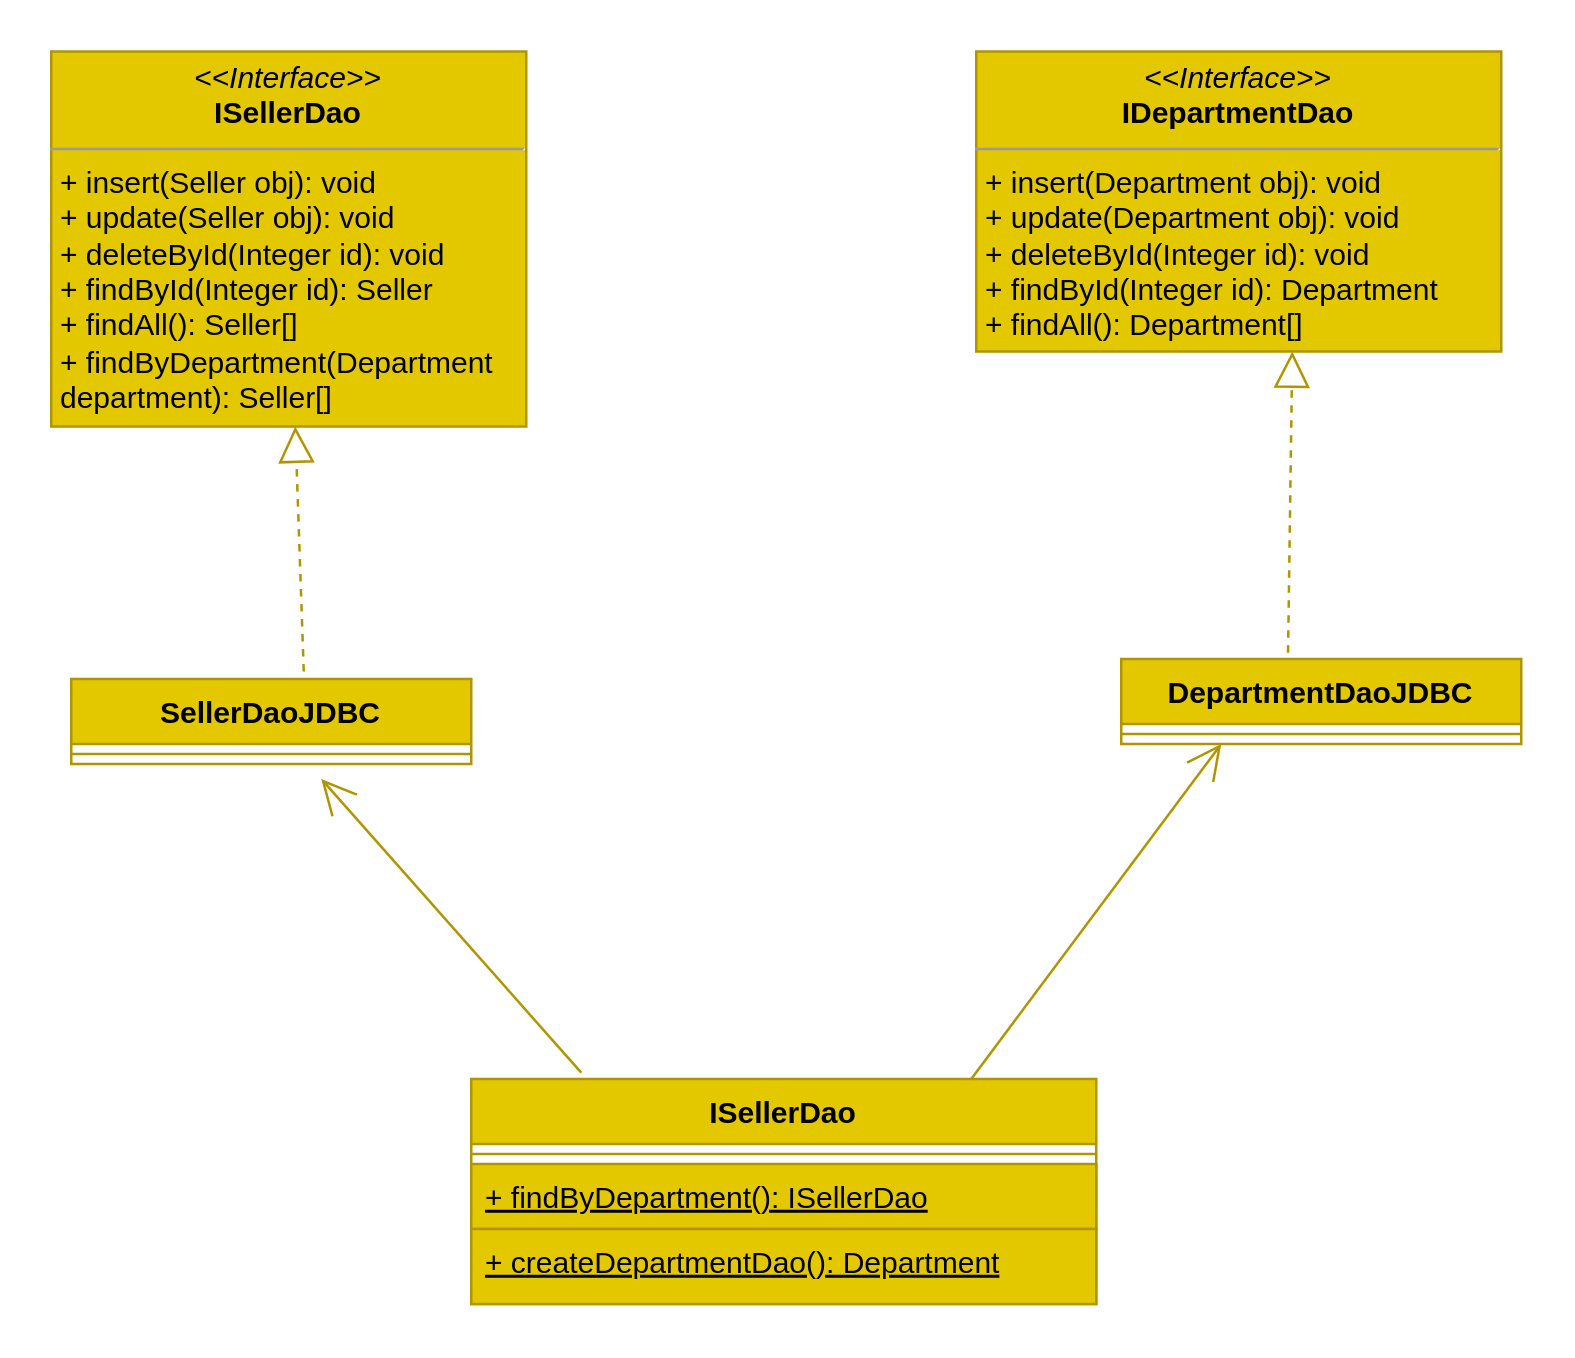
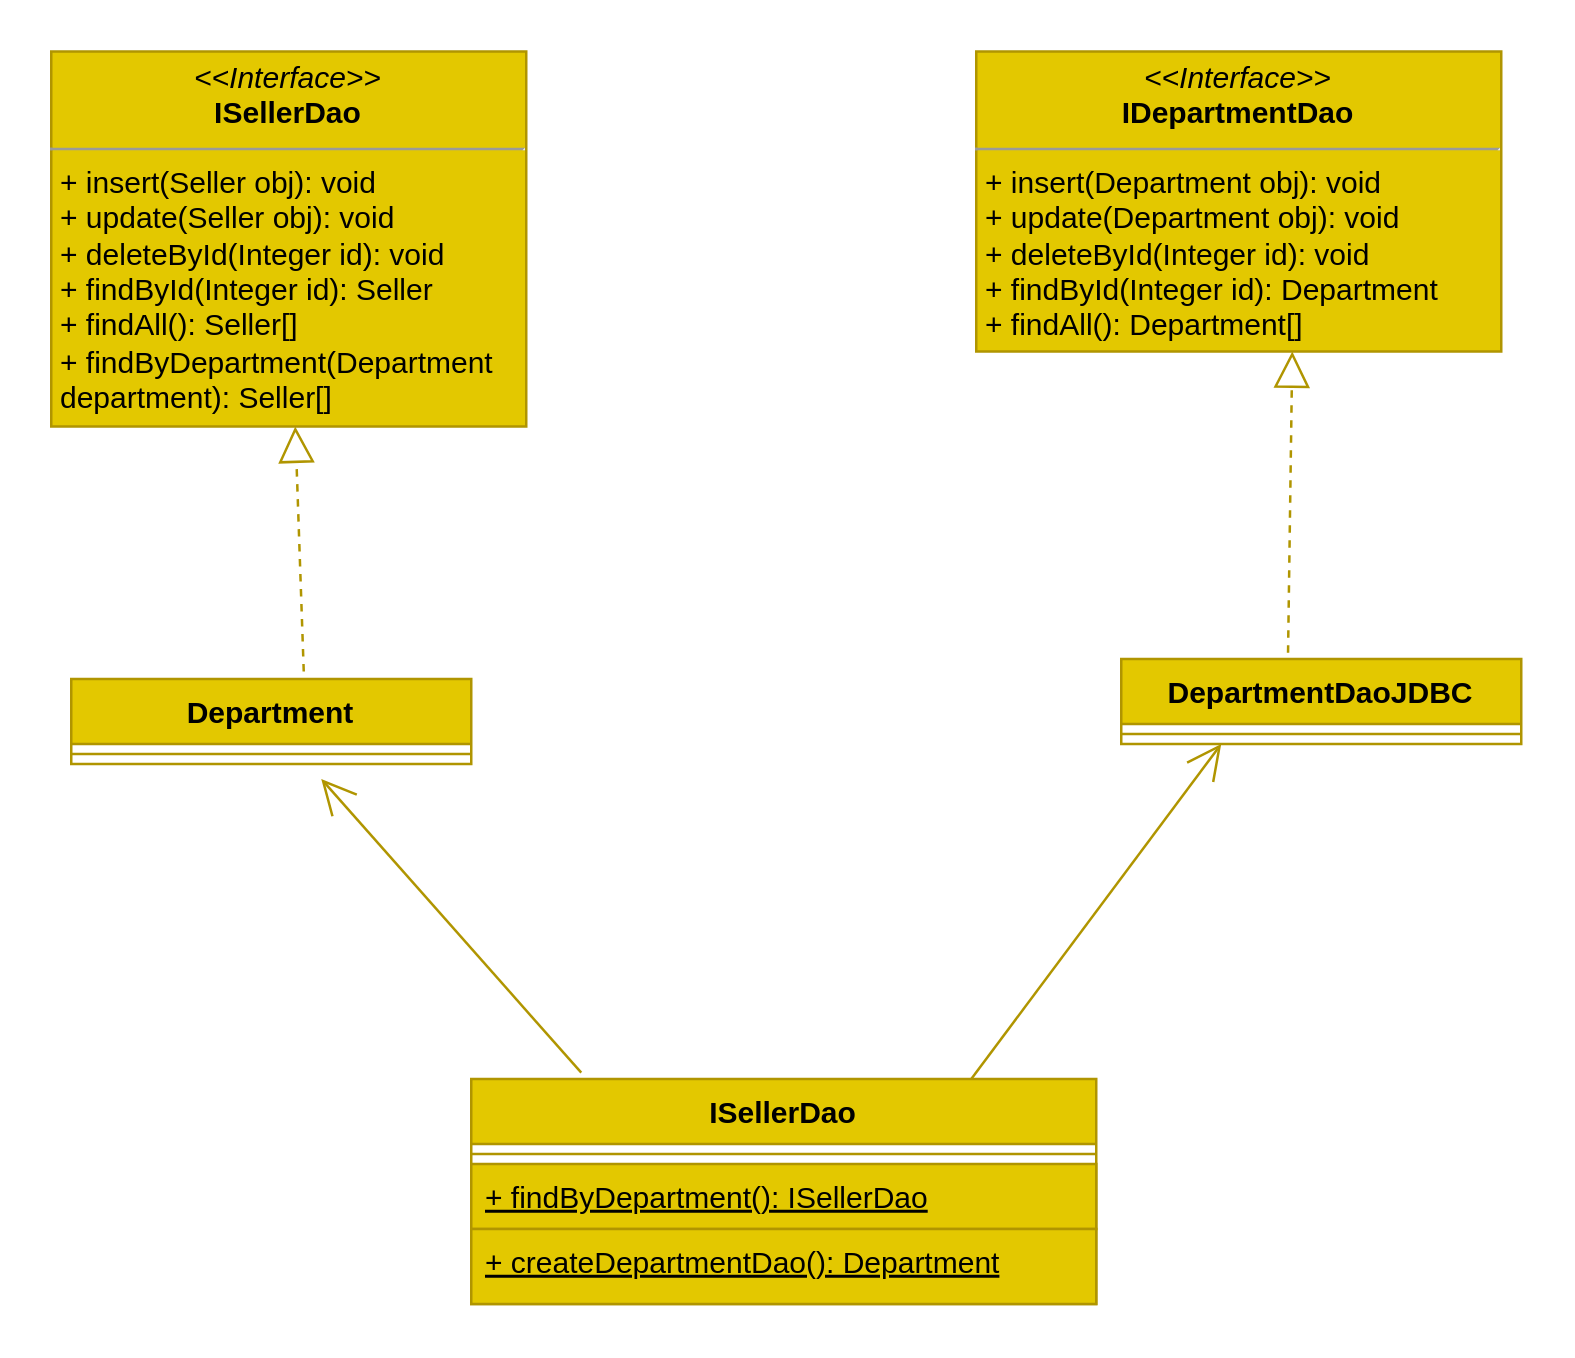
- <mxCell id="9" value="SellerDaoJDBC" style="swimlane;fontStyle=1;align=center;verticalAlign=top;childLayout=stackLayout;horizontal=1;startSize=26;horizontalStack=0;resizeParent=1;resizeParentMax=0;resizeLast=0;collapsible=1;marginBottom=0;fillColor=#e3c800;strokeColor=#B09500;fontColor=#000000;" vertex="1" parent="1"><mxGeometry x="28" y="271" width="160" height="34" as="geometry" /></mxCell>
+ <mxCell id="9" value="Department" style="swimlane;fontStyle=1;align=center;verticalAlign=top;childLayout=stackLayout;horizontal=1;startSize=26;horizontalStack=0;resizeParent=1;resizeParentMax=0;resizeLast=0;collapsible=1;marginBottom=0;fillColor=#e3c800;strokeColor=#B09500;fontColor=#000000;" vertex="1" parent="1"><mxGeometry x="28" y="271" width="160" height="34" as="geometry" /></mxCell>
